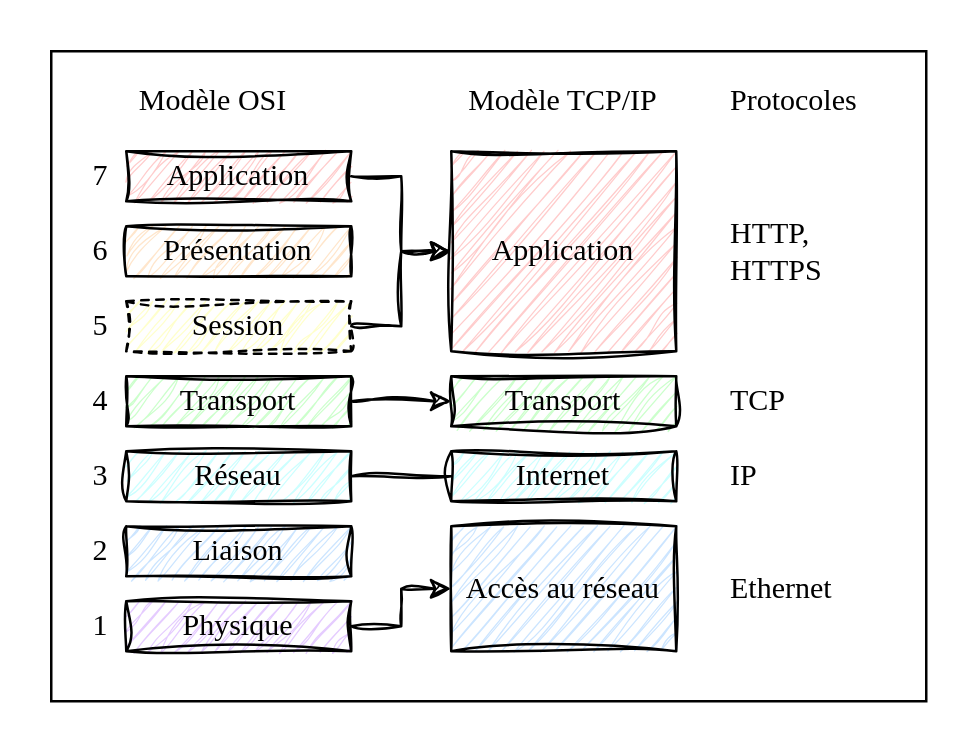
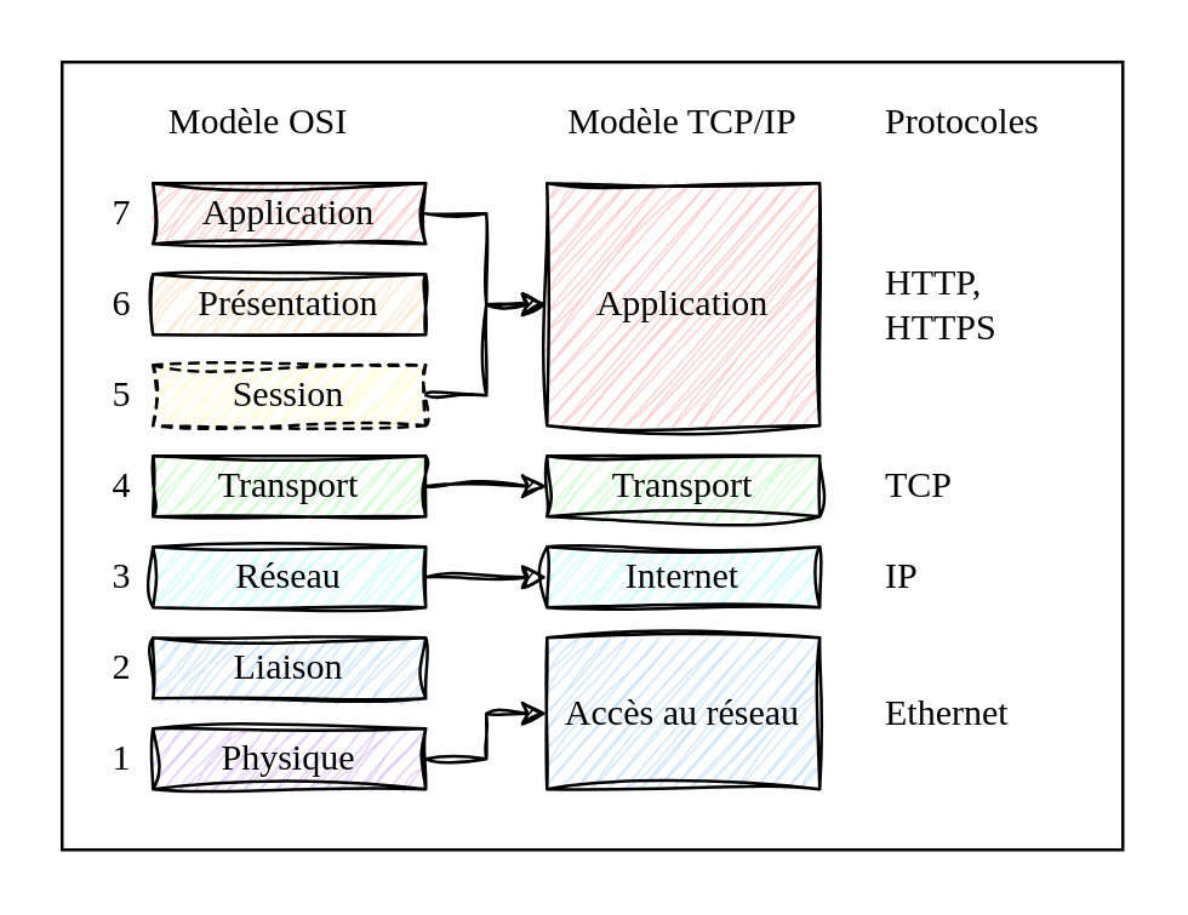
- <mxCell id="9" style="edgeStyle=orthogonalEdgeStyle;rounded=0;sketch=1;hachureGap=4;jiggle=2;curveFitting=1;orthogonalLoop=1;jettySize=auto;html=1;exitX=1;exitY=0.5;exitDx=0;exitDy=0;entryX=0;entryY=0.5;entryDx=0;entryDy=0;fontFamily=Comic Sans MS;endArrow=none;" parent="1" source="10" target="24" edge="1"><mxGeometry relative="1" as="geometry" /></mxCell>
+ <mxCell id="9" style="edgeStyle=orthogonalEdgeStyle;rounded=0;sketch=1;hachureGap=4;jiggle=2;curveFitting=1;orthogonalLoop=1;jettySize=auto;html=1;exitX=1;exitY=0.5;exitDx=0;exitDy=0;entryX=0;entryY=0.5;entryDx=0;entryDy=0;fontFamily=Comic Sans MS;" parent="1" source="10" target="24" edge="1"><mxGeometry relative="1" as="geometry" /></mxCell>
